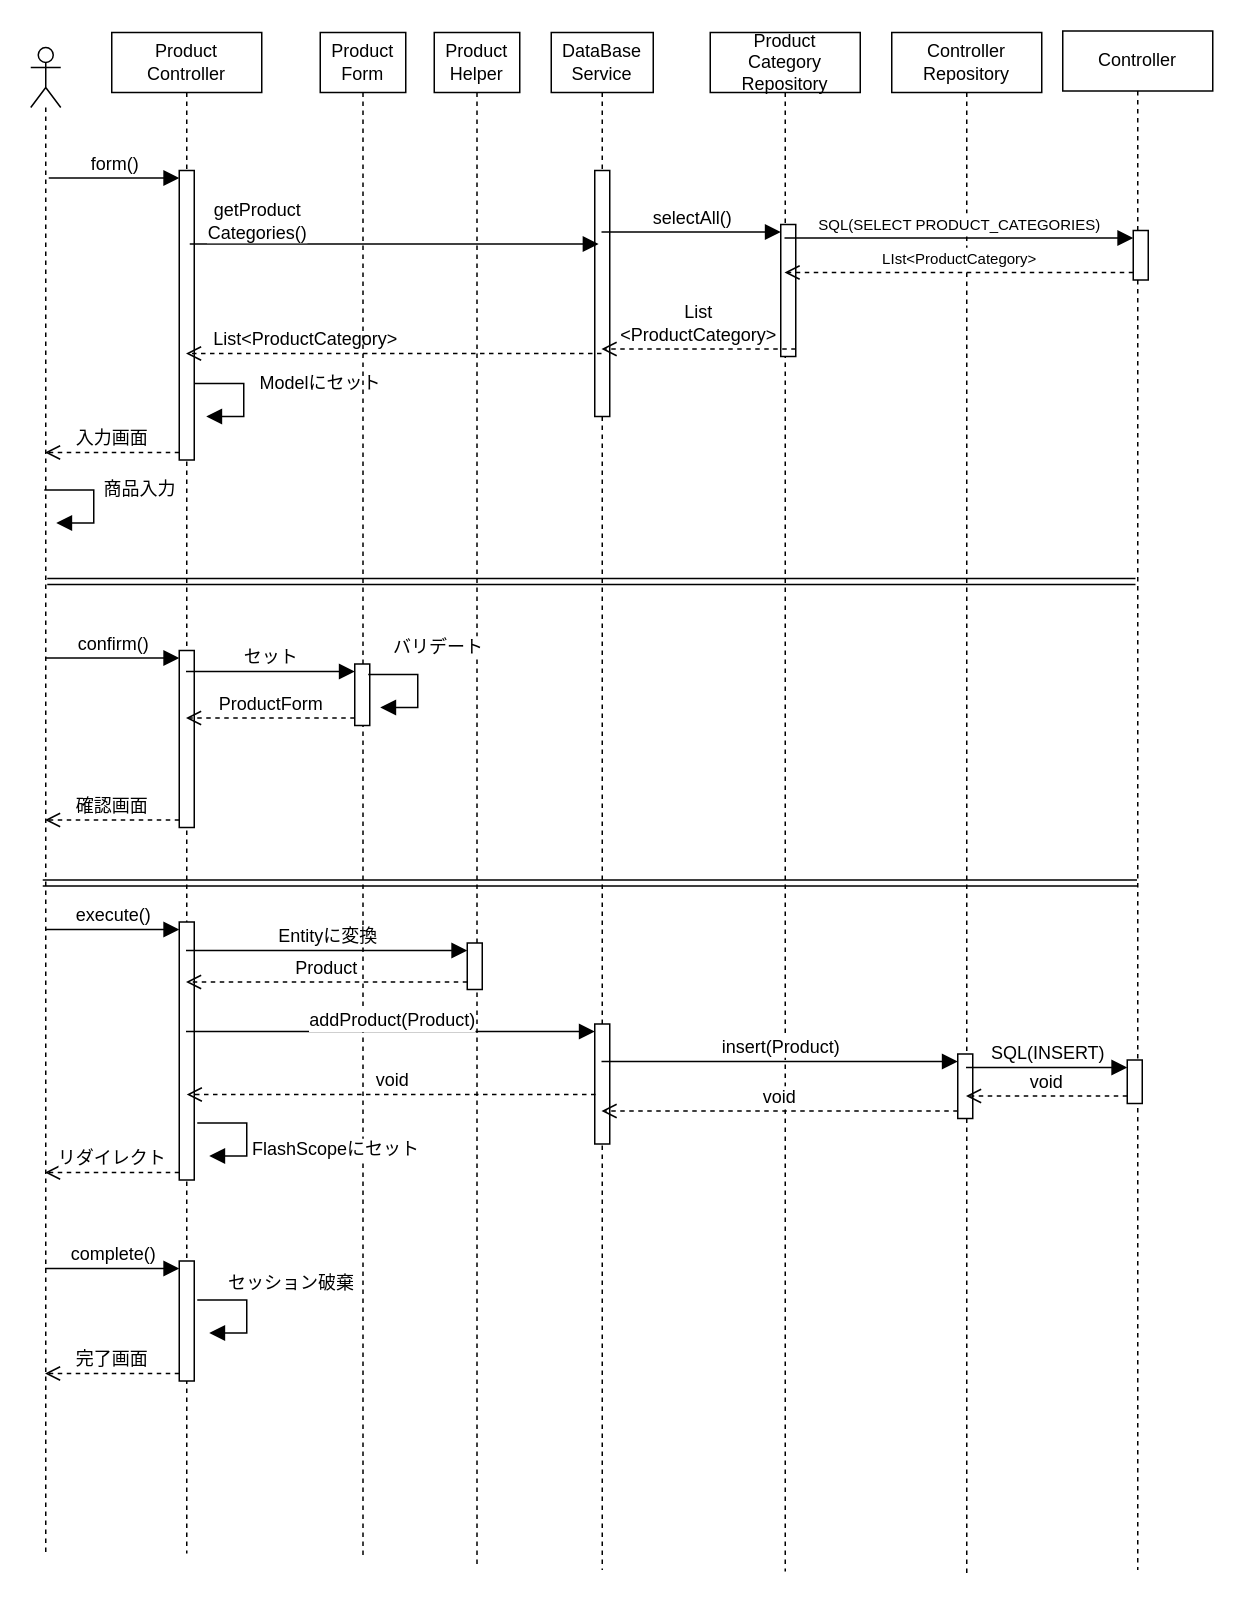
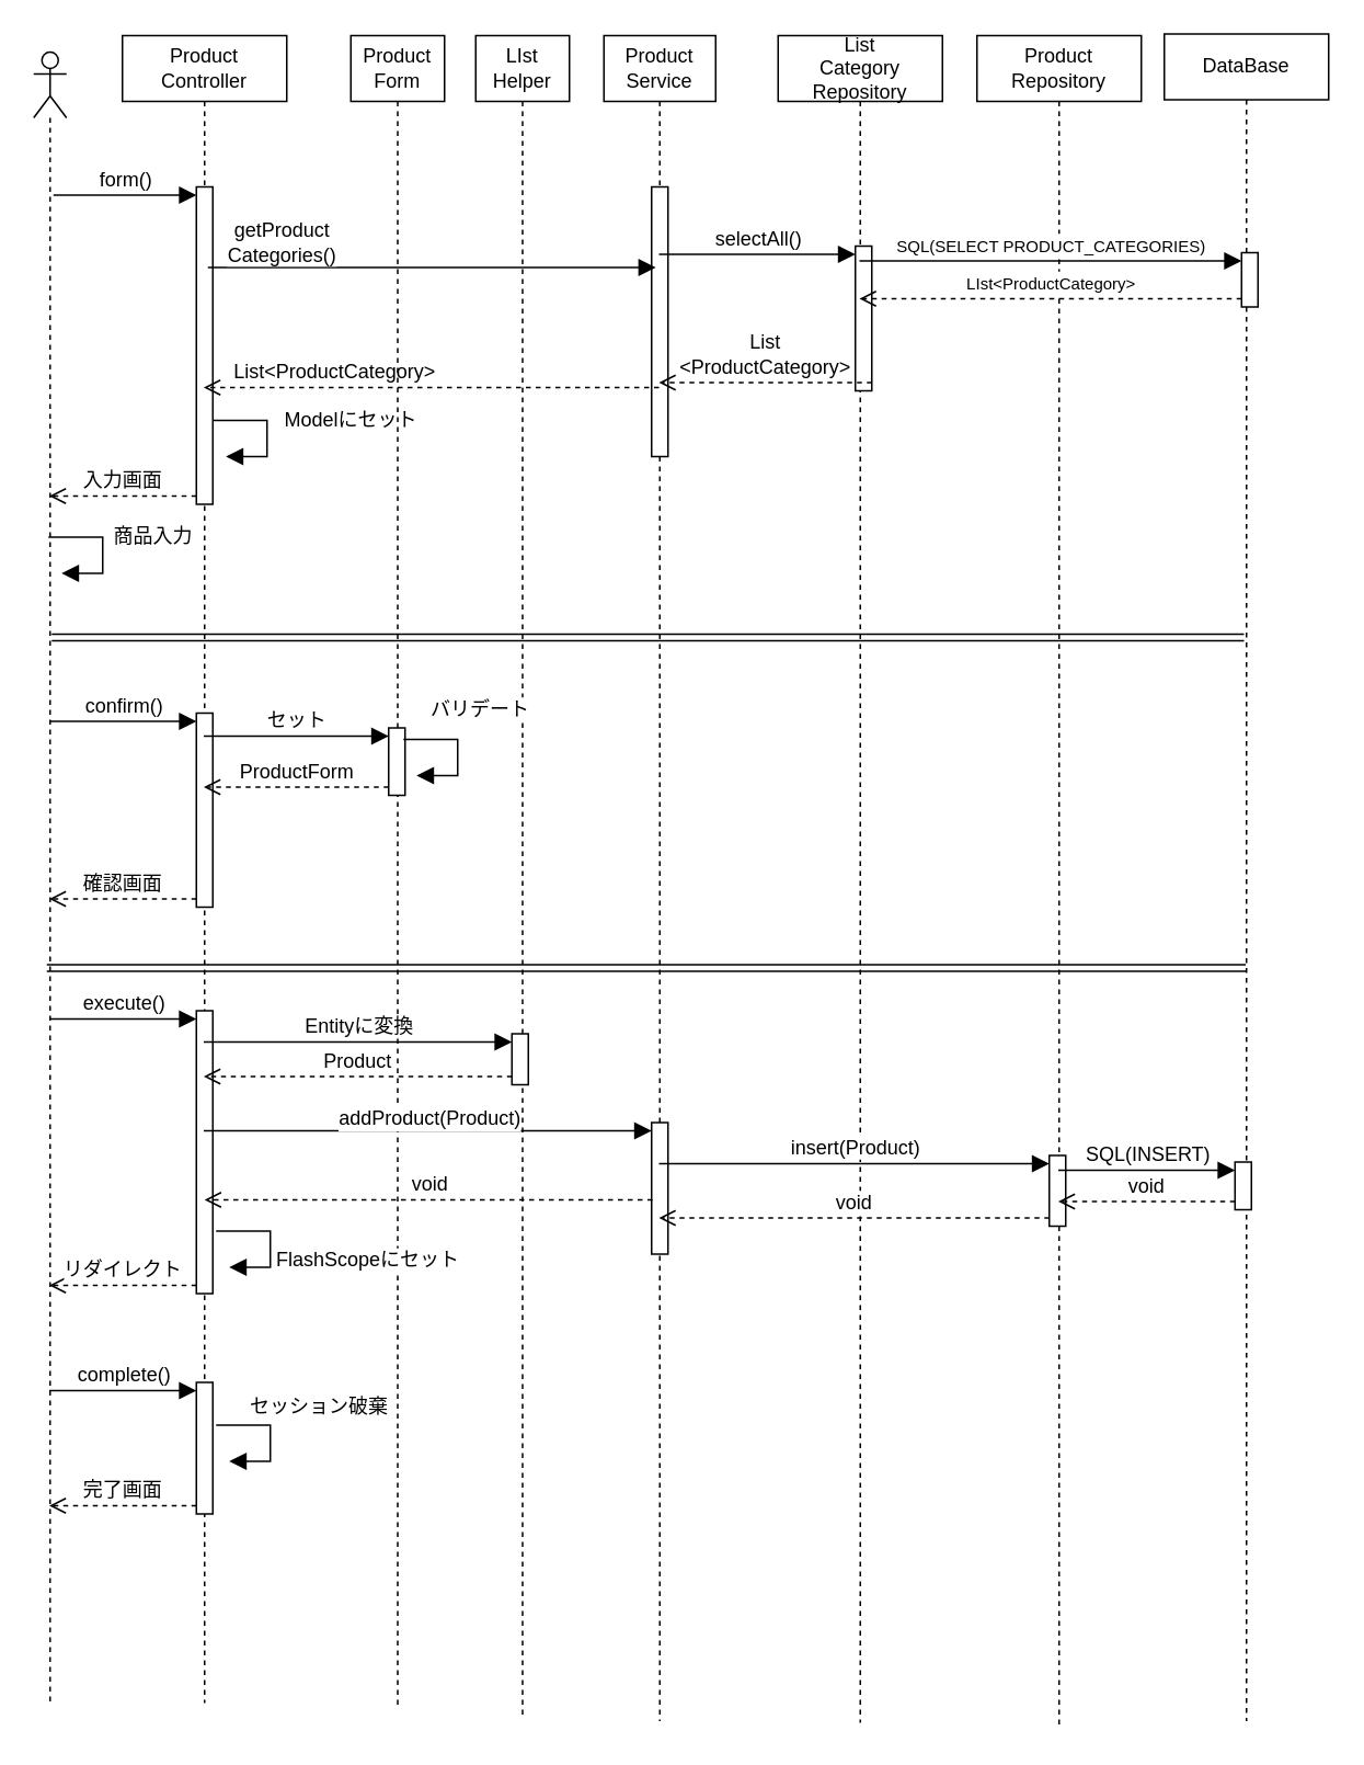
- <mxCell id="27" value="Controller" style="shape=umlLifeline;perimeter=lifelinePerimeter;whiteSpace=wrap;html=1;container=1;dropTarget=0;collapsible=0;recursiveResize=0;outlineConnect=0;portConstraint=eastwest;newEdgeStyle={&quot;curved&quot;:0,&quot;rounded&quot;:0};" parent="1" vertex="1"><mxGeometry x="708" y="20" width="100" height="1026" as="geometry" /></mxCell>
+ <mxCell id="27" value="DataBase" style="shape=umlLifeline;perimeter=lifelinePerimeter;whiteSpace=wrap;html=1;container=1;dropTarget=0;collapsible=0;recursiveResize=0;outlineConnect=0;portConstraint=eastwest;newEdgeStyle={&quot;curved&quot;:0,&quot;rounded&quot;:0};" parent="1" vertex="1"><mxGeometry x="708" y="20" width="100" height="1026" as="geometry" /></mxCell>
- <mxCell id="20" value="Product&lt;br&gt;Helper" style="shape=umlLifeline;perimeter=lifelinePerimeter;whiteSpace=wrap;html=1;container=1;dropTarget=0;collapsible=0;recursiveResize=0;outlineConnect=0;portConstraint=eastwest;newEdgeStyle={&quot;curved&quot;:0,&quot;rounded&quot;:0};" parent="1" vertex="1"><mxGeometry x="289" y="21" width="57" height="1022" as="geometry" /></mxCell>
+ <mxCell id="20" value="LIst&lt;br&gt;Helper" style="shape=umlLifeline;perimeter=lifelinePerimeter;whiteSpace=wrap;html=1;container=1;dropTarget=0;collapsible=0;recursiveResize=0;outlineConnect=0;portConstraint=eastwest;newEdgeStyle={&quot;curved&quot;:0,&quot;rounded&quot;:0};" parent="1" vertex="1"><mxGeometry x="289" y="21" width="57" height="1022" as="geometry" /></mxCell>
- <mxCell id="10" value="DataBase&lt;div&gt;Service&lt;/div&gt;" style="shape=umlLifeline;perimeter=lifelinePerimeter;whiteSpace=wrap;html=1;container=1;dropTarget=0;collapsible=0;recursiveResize=0;outlineConnect=0;portConstraint=eastwest;newEdgeStyle={&quot;curved&quot;:0,&quot;rounded&quot;:0};" parent="1" vertex="1"><mxGeometry x="367" y="21" width="68" height="1025" as="geometry" /></mxCell>
+ <mxCell id="10" value="Product&lt;div&gt;Service&lt;/div&gt;" style="shape=umlLifeline;perimeter=lifelinePerimeter;whiteSpace=wrap;html=1;container=1;dropTarget=0;collapsible=0;recursiveResize=0;outlineConnect=0;portConstraint=eastwest;newEdgeStyle={&quot;curved&quot;:0,&quot;rounded&quot;:0};" parent="1" vertex="1"><mxGeometry x="367" y="21" width="68" height="1025" as="geometry" /></mxCell>
- <mxCell id="13" value="Product&lt;div&gt;Category&lt;/div&gt;&lt;div&gt;Repository&lt;/div&gt;" style="shape=umlLifeline;perimeter=lifelinePerimeter;whiteSpace=wrap;html=1;container=1;dropTarget=0;collapsible=0;recursiveResize=0;outlineConnect=0;portConstraint=eastwest;newEdgeStyle={&quot;curved&quot;:0,&quot;rounded&quot;:0};" parent="1" vertex="1"><mxGeometry x="473" y="21" width="100" height="1026" as="geometry" /></mxCell>
+ <mxCell id="13" value="List&lt;div&gt;Category&lt;/div&gt;&lt;div&gt;Repository&lt;/div&gt;" style="shape=umlLifeline;perimeter=lifelinePerimeter;whiteSpace=wrap;html=1;container=1;dropTarget=0;collapsible=0;recursiveResize=0;outlineConnect=0;portConstraint=eastwest;newEdgeStyle={&quot;curved&quot;:0,&quot;rounded&quot;:0};" parent="1" vertex="1"><mxGeometry x="473" y="21" width="100" height="1026" as="geometry" /></mxCell>
- <mxCell id="25" value="Controller&lt;div&gt;Repository&lt;/div&gt;" style="shape=umlLifeline;perimeter=lifelinePerimeter;whiteSpace=wrap;html=1;container=1;dropTarget=0;collapsible=0;recursiveResize=0;outlineConnect=0;portConstraint=eastwest;newEdgeStyle={&quot;curved&quot;:0,&quot;rounded&quot;:0};" parent="1" vertex="1"><mxGeometry x="594" y="21" width="100" height="1030" as="geometry" /></mxCell>
+ <mxCell id="25" value="Product&lt;div&gt;Repository&lt;/div&gt;" style="shape=umlLifeline;perimeter=lifelinePerimeter;whiteSpace=wrap;html=1;container=1;dropTarget=0;collapsible=0;recursiveResize=0;outlineConnect=0;portConstraint=eastwest;newEdgeStyle={&quot;curved&quot;:0,&quot;rounded&quot;:0};" parent="1" vertex="1"><mxGeometry x="594" y="21" width="100" height="1030" as="geometry" /></mxCell>
